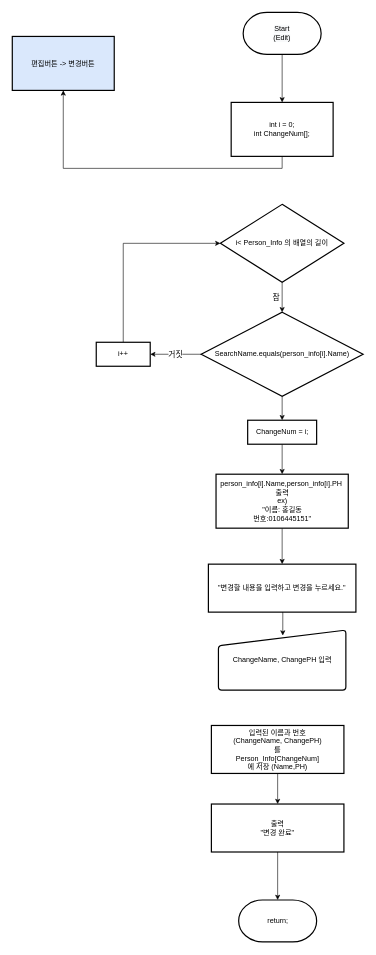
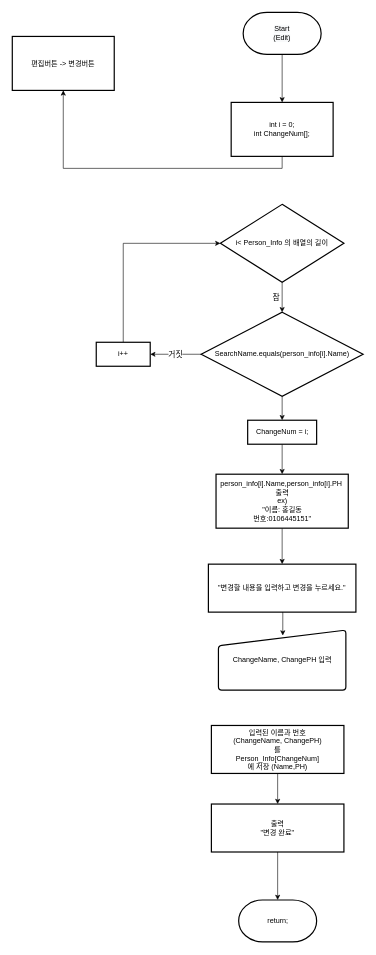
- <mxCell id="20" value="편집버튼 -&amp;gt; 변경버튼" style="rounded=1;whiteSpace=wrap;html=1;absoluteArcSize=1;arcSize=0;strokeWidth=2;fillColor=#dae8fc;" parent="1" vertex="1"><mxGeometry x="20" y="60" width="170" height="90" as="geometry" /></mxCell>
+ <mxCell id="20" value="편집버튼 -&amp;gt; 변경버튼" style="rounded=1;whiteSpace=wrap;html=1;absoluteArcSize=1;arcSize=0;strokeWidth=2;" parent="1" vertex="1"><mxGeometry x="20" y="60" width="170" height="90" as="geometry" /></mxCell>
